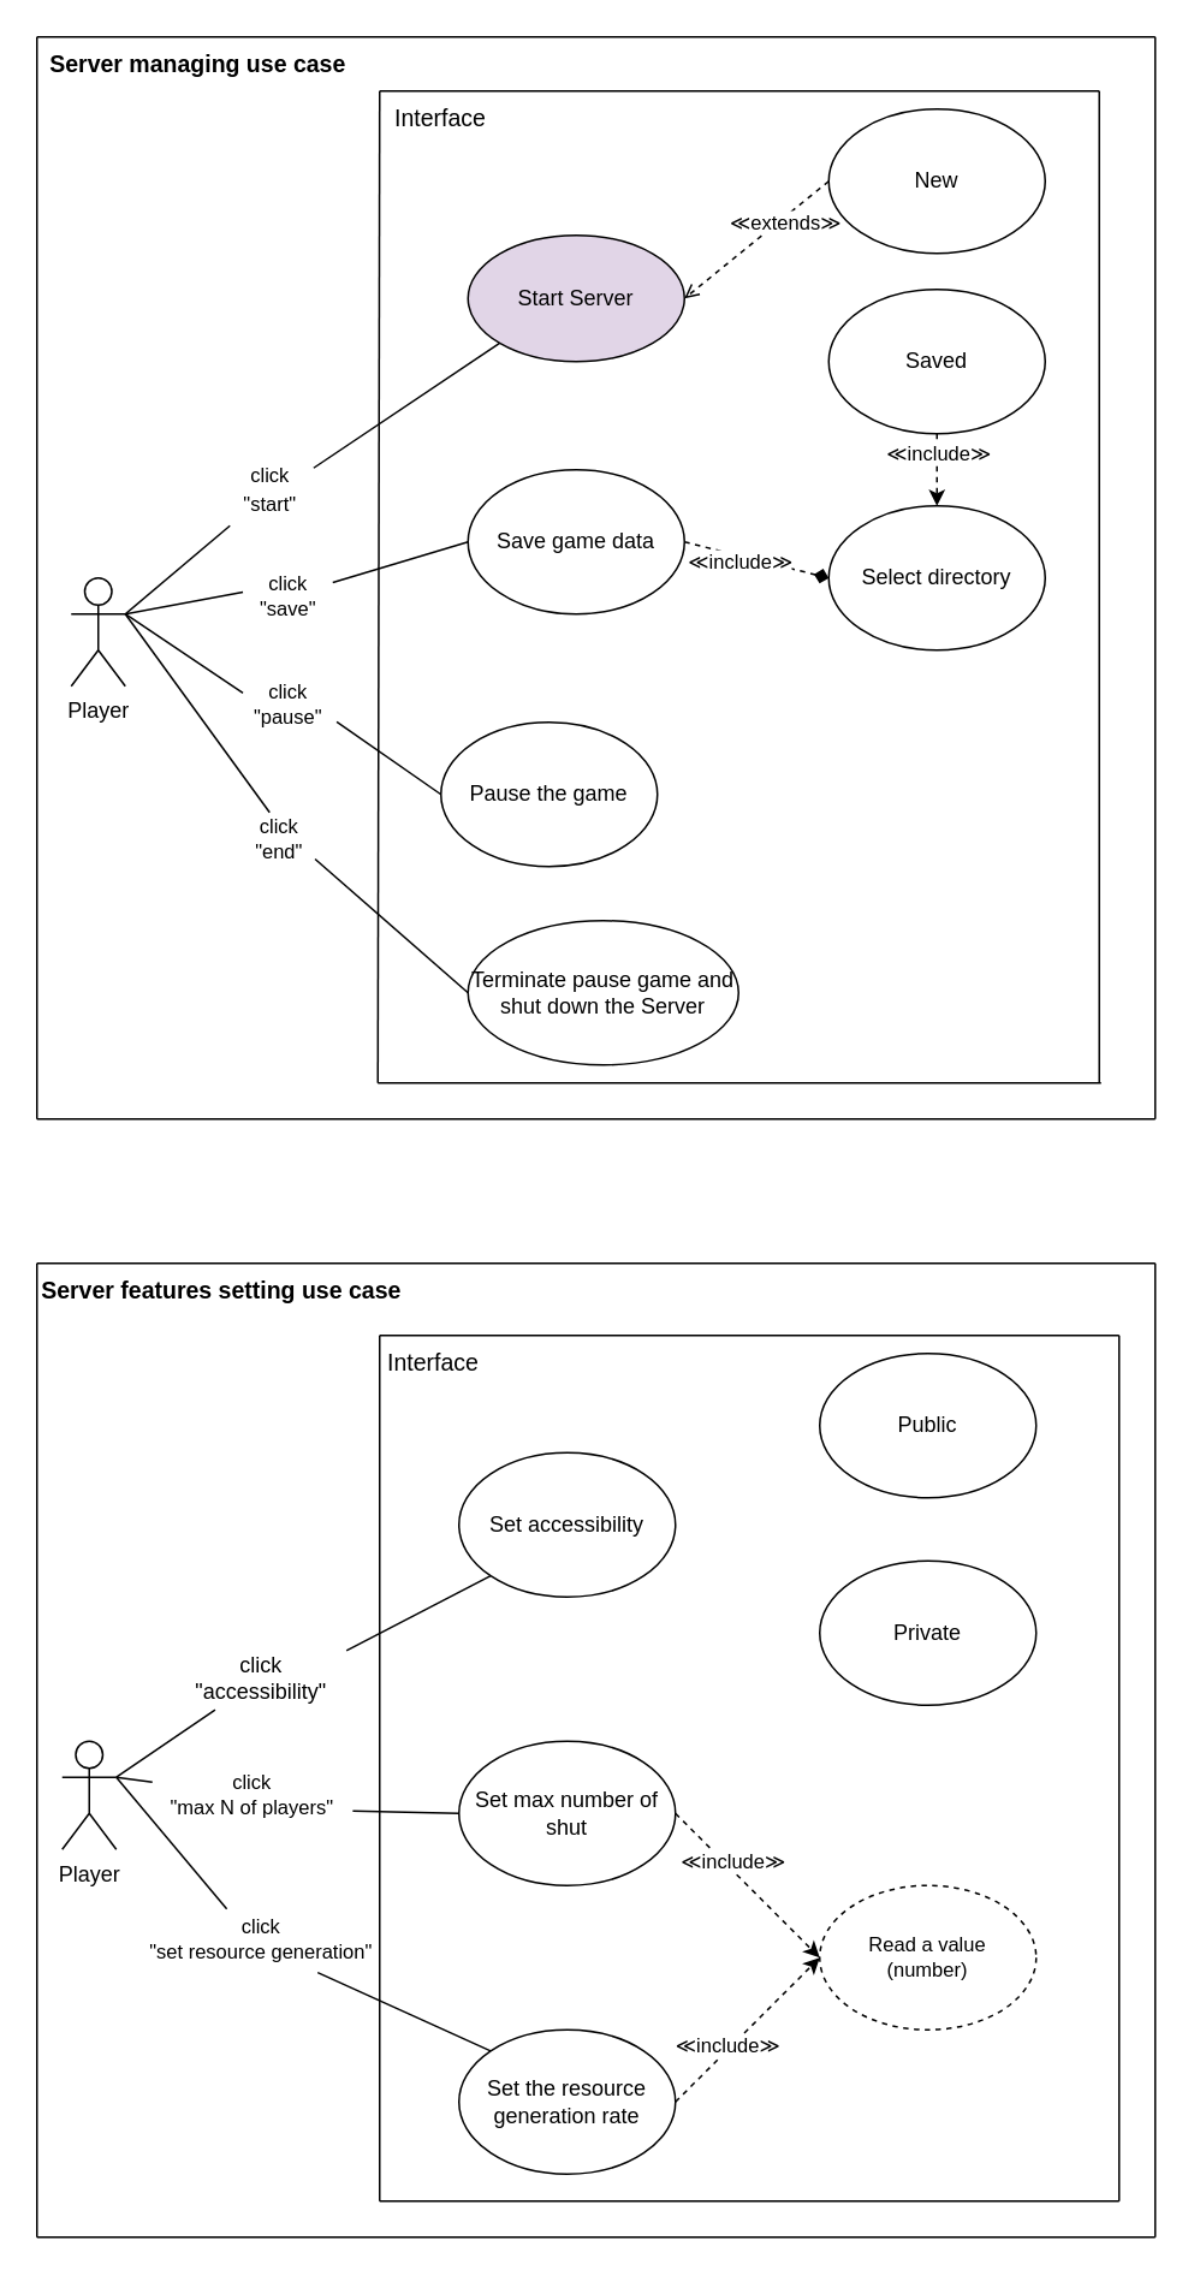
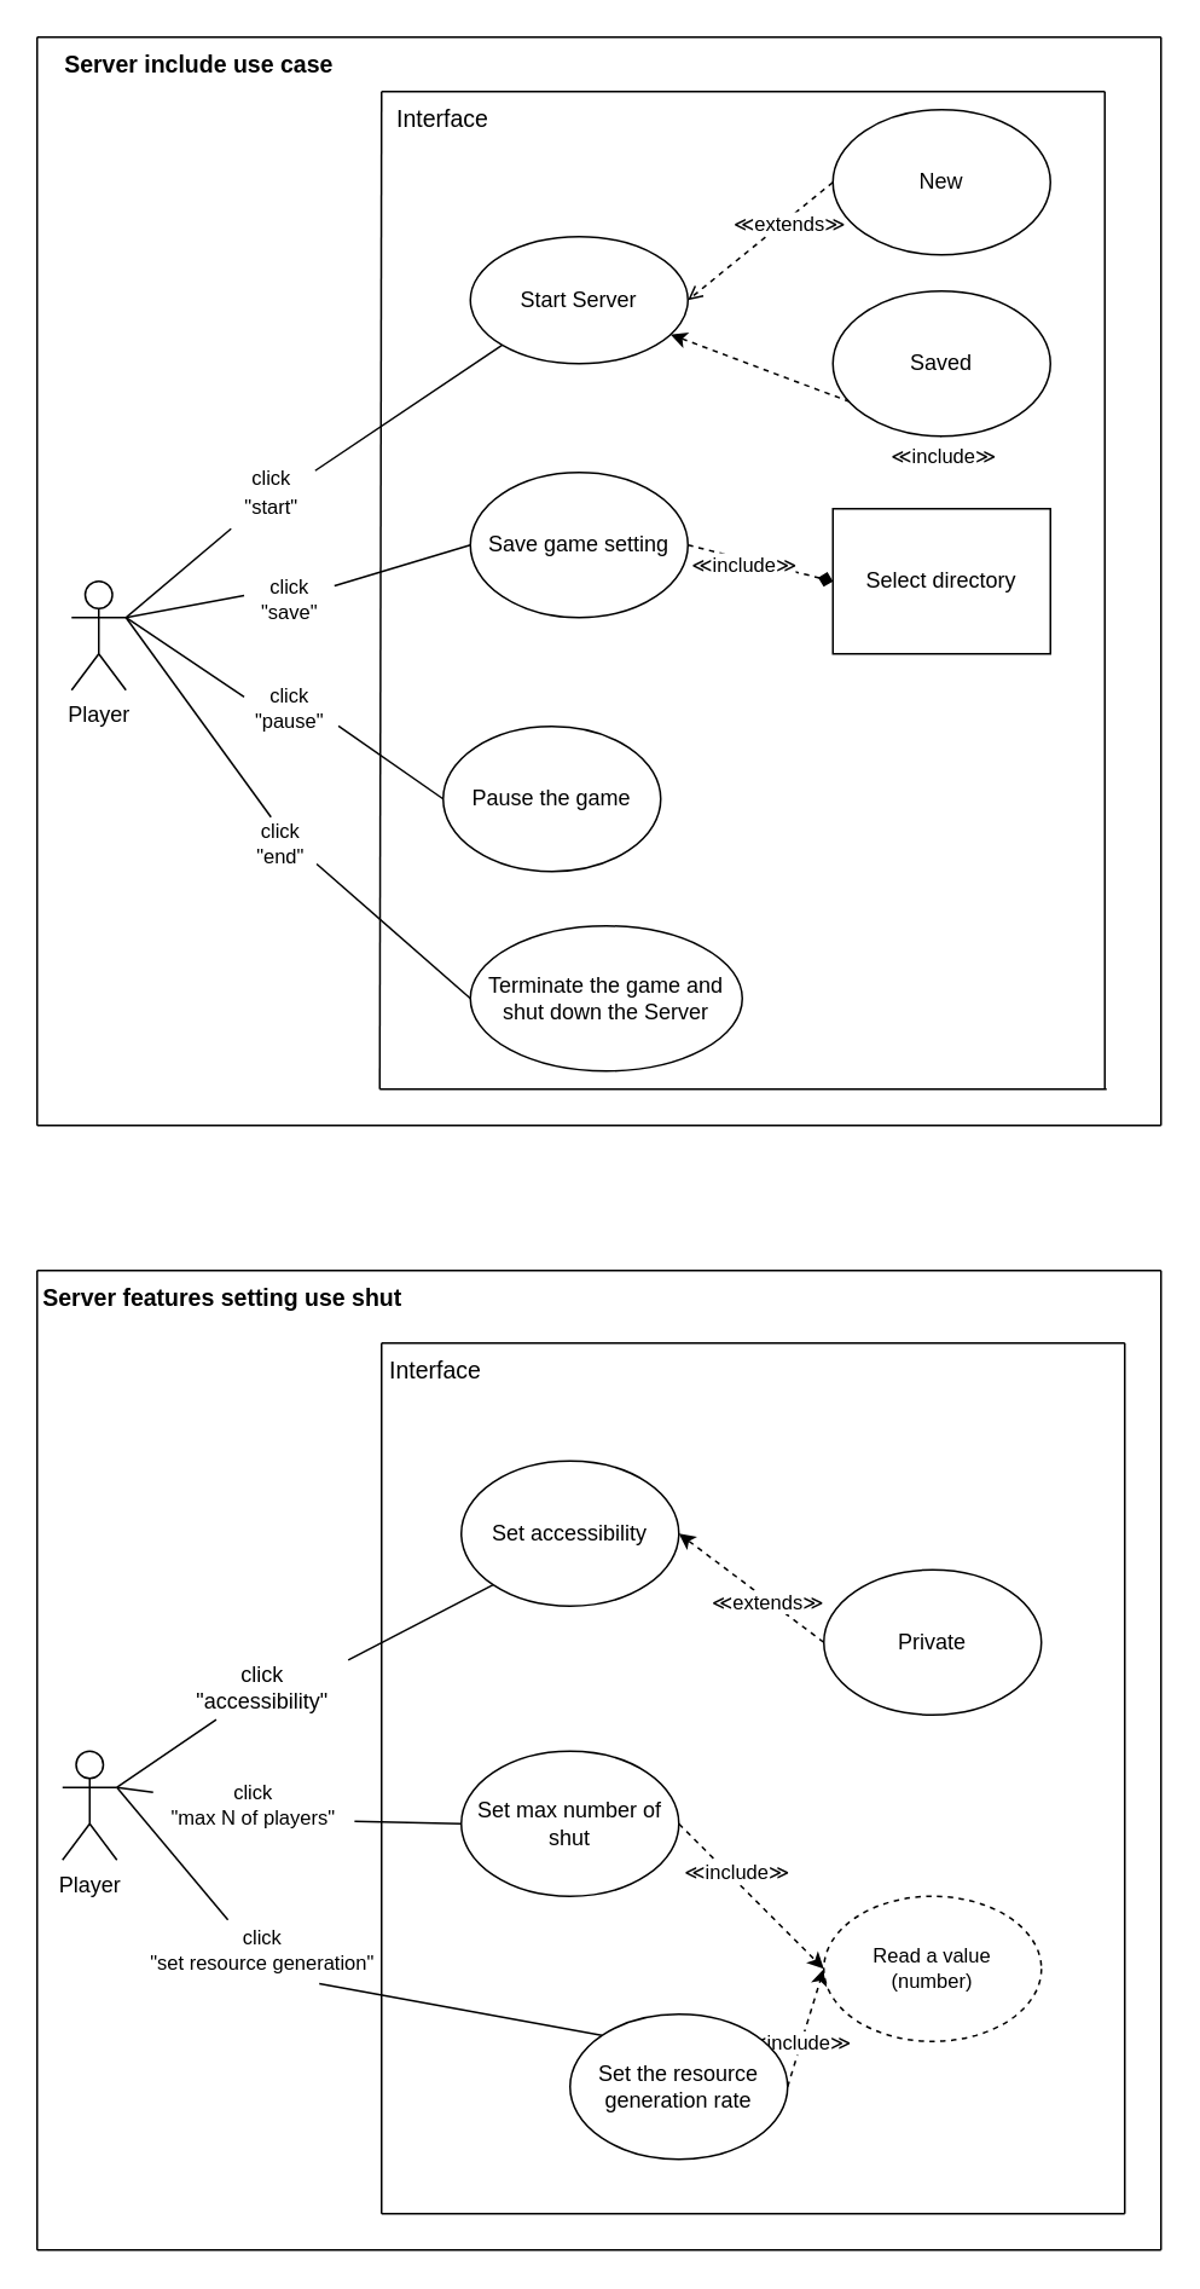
- <mxCell id="61" value="&lt;b&gt;Server managing use case&lt;/b&gt;" style="text;html=1;strokeColor=none;fillColor=none;align=center;verticalAlign=middle;whiteSpace=wrap;rounded=0;labelBackgroundColor=none;fontFamily=Helvetica;fontSize=13;" vertex="1" parent="1"><mxGeometry x="22.5" y="20" width="172.5" height="30" as="geometry" /></mxCell>
+ <mxCell id="61" value="&lt;b&gt;Server include use case&lt;/b&gt;" style="text;html=1;strokeColor=none;fillColor=none;align=center;verticalAlign=middle;whiteSpace=wrap;rounded=0;labelBackgroundColor=none;fontFamily=Helvetica;fontSize=13;" vertex="1" parent="1"><mxGeometry x="22.5" y="20" width="172.5" height="30" as="geometry" /></mxCell>
- <mxCell id="8" value="Start Server" style="ellipse;whiteSpace=wrap;html=1;fillColor=#e1d5e7;" vertex="1" parent="1"><mxGeometry x="259" y="130" width="120" height="70" as="geometry" /></mxCell>
+ <mxCell id="8" value="Start Server" style="ellipse;whiteSpace=wrap;html=1;" vertex="1" parent="1"><mxGeometry x="259" y="130" width="120" height="70" as="geometry" /></mxCell>
- <mxCell id="23" style="rounded=0;orthogonalLoop=1;jettySize=auto;html=1;exitX=0.5;exitY=1;exitDx=0;exitDy=0;entryX=0.5;entryY=0;entryDx=0;entryDy=0;dashed=1;" edge="1" parent="1" source="24" target="19"><mxGeometry relative="1" as="geometry" /></mxCell>
+ <mxCell id="23" style="rounded=0;orthogonalLoop=1;jettySize=auto;html=1;exitX=0.5;exitY=1;exitDx=0;exitDy=0;dashed=1;" edge="1" parent="1" source="24" target="8"><mxGeometry relative="1" as="geometry" /></mxCell>
- <mxCell id="12" value="Save game data" style="ellipse;whiteSpace=wrap;html=1;" vertex="1" parent="1"><mxGeometry x="259" y="260" width="120" height="80" as="geometry" /></mxCell>
+ <mxCell id="12" value="Save game setting" style="ellipse;whiteSpace=wrap;html=1;" vertex="1" parent="1"><mxGeometry x="259" y="260" width="120" height="80" as="geometry" /></mxCell>
- <mxCell id="19" value="Select directory" style="ellipse;whiteSpace=wrap;html=1;" vertex="1" parent="1"><mxGeometry x="459" y="280" width="120" height="80" as="geometry" /></mxCell>
+ <mxCell id="19" value="Select directory" style="whiteSpace=wrap;html=1;rounded=0;" vertex="1" parent="1"><mxGeometry x="459" y="280" width="120" height="80" as="geometry" /></mxCell>
- <mxCell id="40" value="Terminate pause game and shut down the Server" style="ellipse;whiteSpace=wrap;html=1;" vertex="1" parent="1"><mxGeometry x="259" y="510" width="150" height="80" as="geometry" /></mxCell>
+ <mxCell id="40" value="Terminate the game and shut down the Server" style="ellipse;whiteSpace=wrap;html=1;" vertex="1" parent="1"><mxGeometry x="259" y="510" width="150" height="80" as="geometry" /></mxCell>
- <mxCell id="46" value="&lt;b&gt;Server features setting use case&lt;/b&gt;" style="text;html=1;strokeColor=none;fillColor=none;align=center;verticalAlign=middle;whiteSpace=wrap;rounded=0;labelBackgroundColor=none;fontFamily=Helvetica;fontSize=13;" vertex="1" parent="1"><mxGeometry x="20" y="700" width="205" height="30" as="geometry" /></mxCell>
+ <mxCell id="46" value="&lt;b&gt;Server features setting use shut&lt;/b&gt;" style="text;html=1;strokeColor=none;fillColor=none;align=center;verticalAlign=middle;whiteSpace=wrap;rounded=0;labelBackgroundColor=none;fontFamily=Helvetica;fontSize=13;" vertex="1" parent="1"><mxGeometry x="20" y="700" width="205" height="30" as="geometry" /></mxCell>
- <mxCell id="15" value="Public" style="ellipse;whiteSpace=wrap;html=1;" vertex="1" parent="1"><mxGeometry x="454" y="750" width="120" height="80" as="geometry" /></mxCell>
+ <mxCell id="16" style="edgeStyle=none;rounded=0;orthogonalLoop=1;jettySize=auto;html=1;exitX=0;exitY=0.5;exitDx=0;exitDy=0;entryX=1;entryY=0.5;entryDx=0;entryDy=0;endArrow=classic;endFill=1;strokeColor=default;dashed=1;" edge="1" parent="1" source="18" target="14"><mxGeometry relative="1" as="geometry" /></mxCell>
+ <mxCell id="17" value="&lt;span id=&quot;docs-internal-guid-6b480808-7fff-72a3-e520-cffba380d381&quot;&gt;≪&lt;/span&gt;extends&lt;span id=&quot;docs-internal-guid-f9315a57-7fff-1ed7-43cb-f1d61f34450f&quot;&gt;≫&lt;/span&gt;" style="edgeLabel;html=1;align=center;verticalAlign=middle;resizable=0;points=[];fontSize=11;fontFamily=Helvetica;" vertex="1" connectable="0" parent="16"><mxGeometry x="-0.228" y="1" relative="1" as="geometry"><mxPoint as="offset" /></mxGeometry></mxCell>
- <mxCell id="36" value="Set the resource generation rate" style="ellipse;whiteSpace=wrap;html=1;" vertex="1" parent="1"><mxGeometry x="254" y="1125" width="120" height="80" as="geometry" /></mxCell>
+ <mxCell id="36" value="Set the resource generation rate" style="ellipse;whiteSpace=wrap;html=1;" vertex="1" parent="1"><mxGeometry x="314" y="1110" width="120" height="80" as="geometry" /></mxCell>
